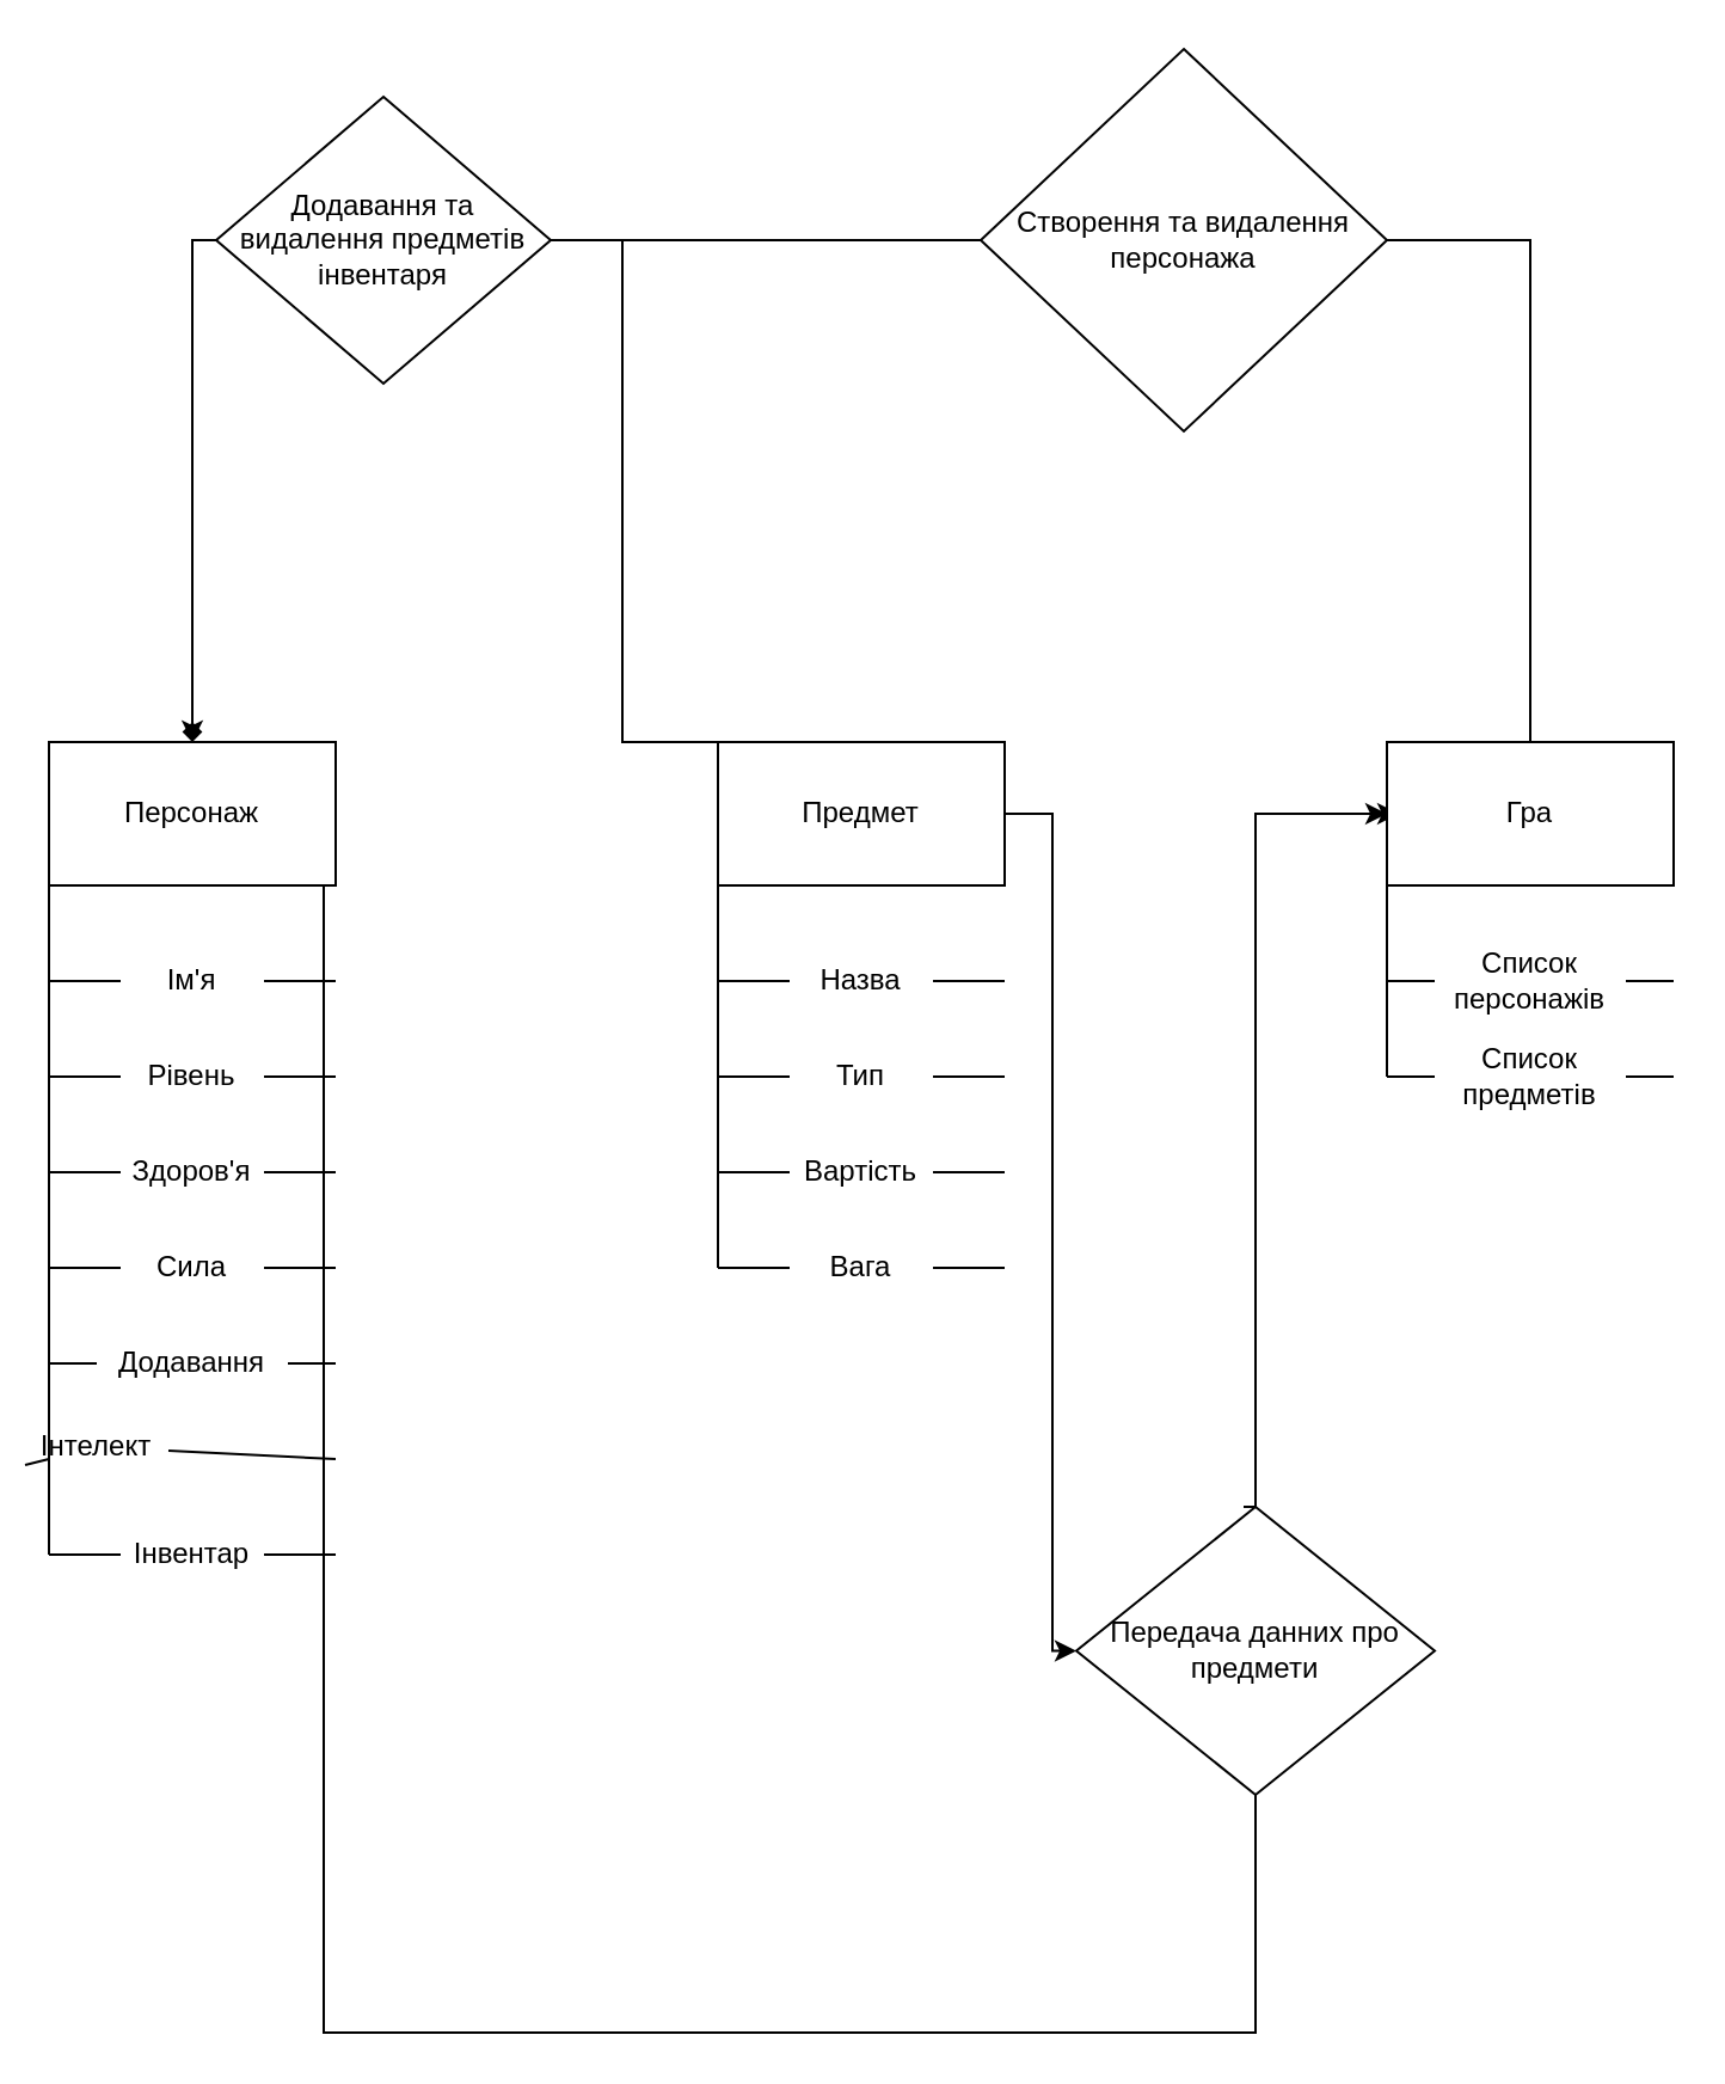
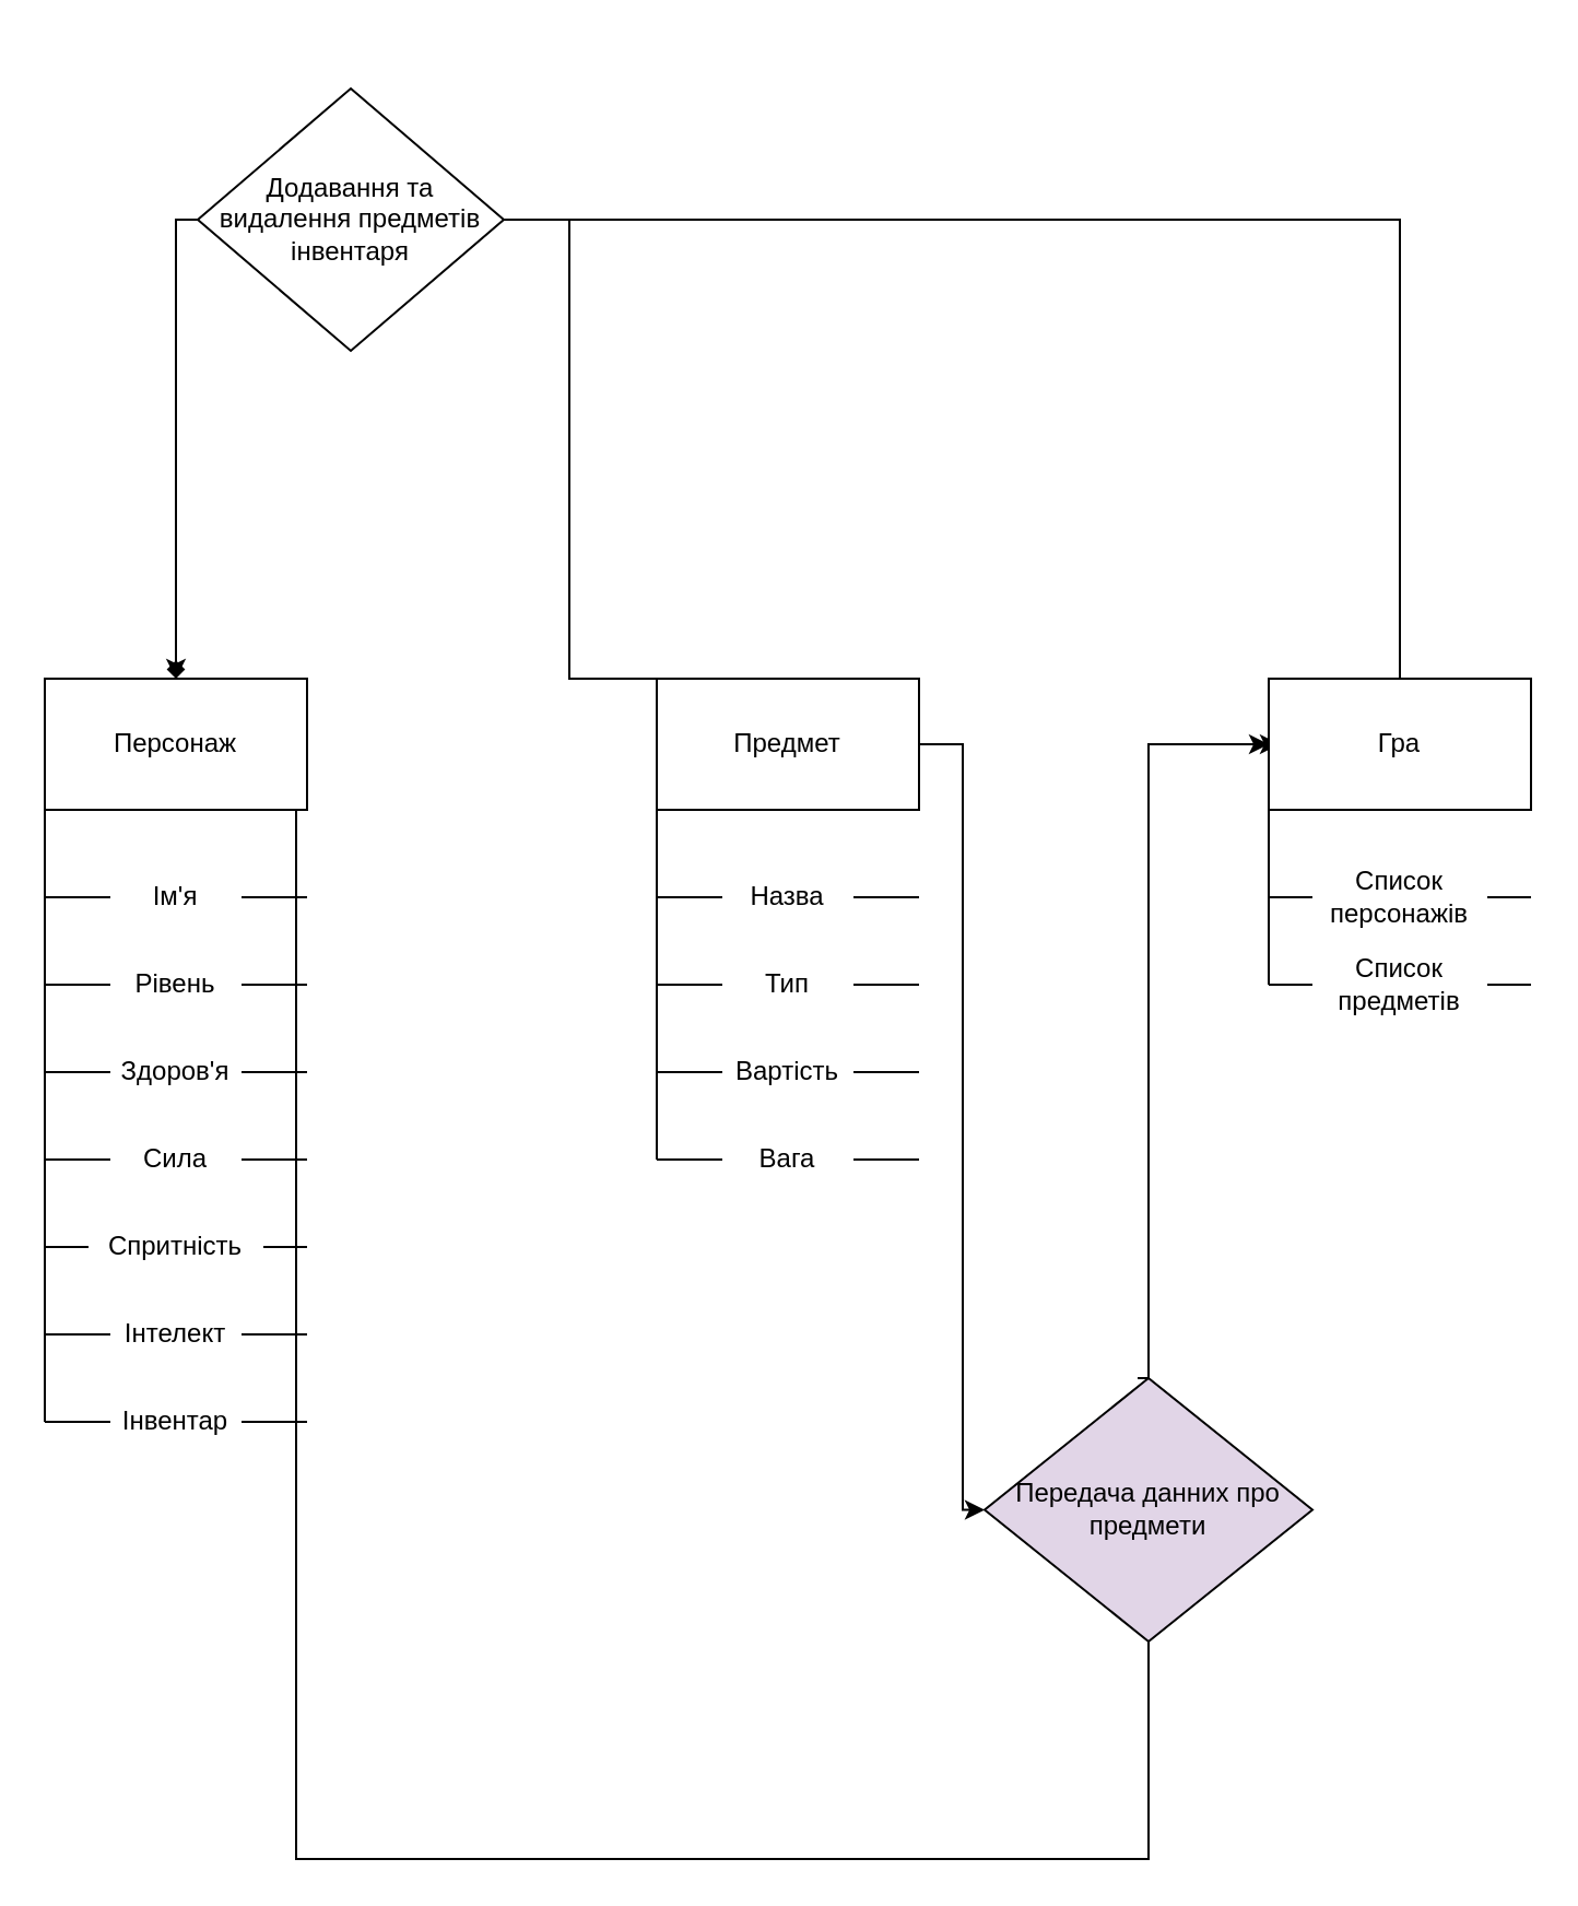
- <mxCell id="52" value="Створення та видалення персонажа" style="rhombus;whiteSpace=wrap;html=1;" vertex="1" parent="1"><mxGeometry x="410" y="20" width="170" height="160" as="geometry" /></mxCell>
- <mxCell id="20" value="Додавання" style="text;html=1;align=center;verticalAlign=middle;whiteSpace=wrap;rounded=0;" vertex="1" parent="1"><mxGeometry x="50" y="560" width="60" height="20" as="geometry" /></mxCell>
+ <mxCell id="20" value="Спритність" style="text;html=1;align=center;verticalAlign=middle;whiteSpace=wrap;rounded=0;" vertex="1" parent="1"><mxGeometry x="50" y="560" width="60" height="20" as="geometry" /></mxCell>
- <mxCell id="22" value="Інтелект" style="text;html=1;align=center;verticalAlign=middle;whiteSpace=wrap;rounded=0;" vertex="1" parent="1"><mxGeometry x="10" y="595" width="60" height="20" as="geometry" /></mxCell>
+ <mxCell id="22" value="Інтелект" style="text;html=1;align=center;verticalAlign=middle;whiteSpace=wrap;rounded=0;" vertex="1" parent="1"><mxGeometry x="50" y="600" width="60" height="20" as="geometry" /></mxCell>
- <mxCell id="54" value="Передача данних про предмети" style="rhombus;whiteSpace=wrap;html=1;" vertex="1" parent="1"><mxGeometry x="450" y="630" width="150" height="120.5" as="geometry" /></mxCell>
+ <mxCell id="54" value="Передача данних про предмети" style="rhombus;whiteSpace=wrap;html=1;fillColor=#e1d5e7;" vertex="1" parent="1"><mxGeometry x="450" y="630" width="150" height="120.5" as="geometry" /></mxCell>
